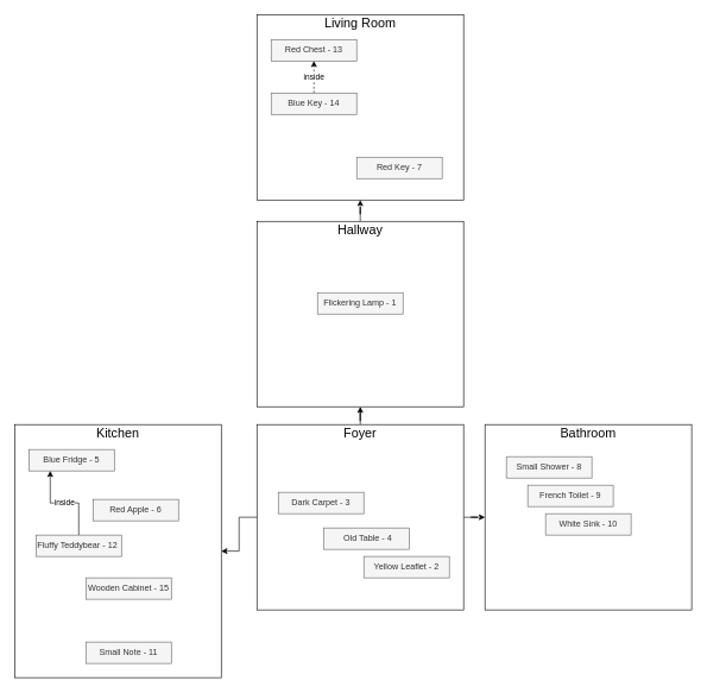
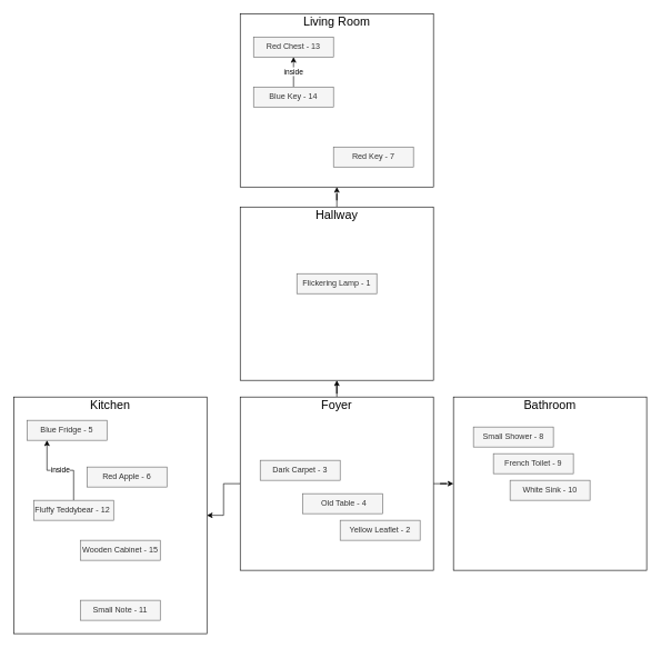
- <mxCell id="24" value="inside" style="edgeStyle=orthogonalEdgeStyle;rounded=0;orthogonalLoop=1;jettySize=auto;html=1;entryX=0.5;entryY=1;entryDx=0;entryDy=0;labelBackgroundColor=#ffffff;dashed=1;" parent="1" source="25" target="22" edge="1"><mxGeometry relative="1" as="geometry" /></mxCell>
+ <mxCell id="24" value="inside" style="edgeStyle=orthogonalEdgeStyle;rounded=0;orthogonalLoop=1;jettySize=auto;html=1;entryX=0.5;entryY=1;entryDx=0;entryDy=0;labelBackgroundColor=#ffffff;" parent="1" source="25" target="22" edge="1"><mxGeometry relative="1" as="geometry" /></mxCell>
